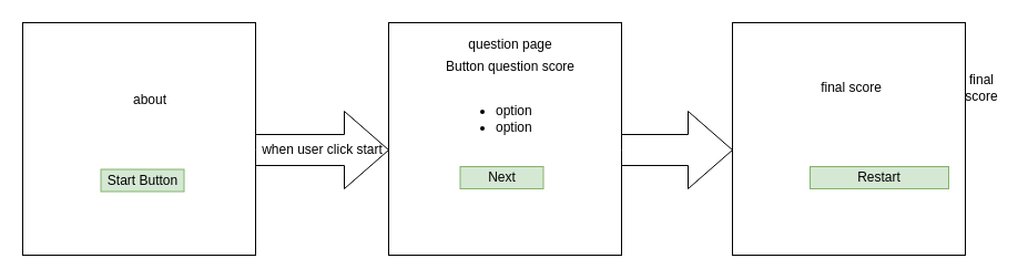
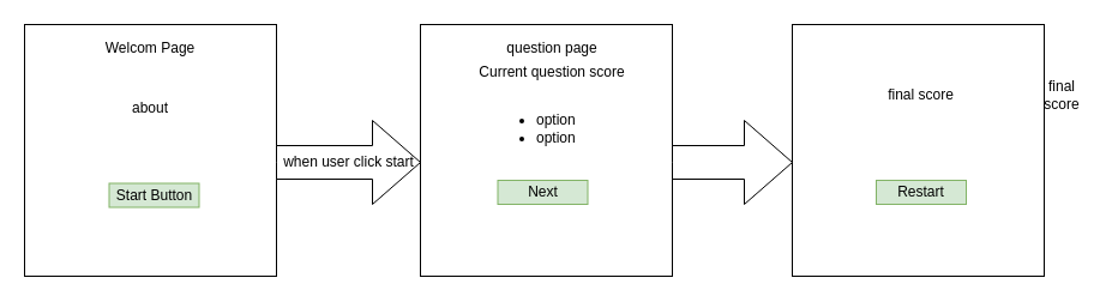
+ <mxCell id="4" value="Welcom Page" style="text;html=1;strokeColor=none;fillColor=none;align=center;verticalAlign=middle;whiteSpace=wrap;rounded=0;" vertex="1" parent="1"><mxGeometry x="85" y="30" width="80" height="20" as="geometry" /></mxCell>
- <mxCell id="12" value="Button question score" style="text;html=1;strokeColor=none;fillColor=none;align=center;verticalAlign=middle;whiteSpace=wrap;rounded=0;" vertex="1" parent="1"><mxGeometry x="370" y="50" width="180" height="20" as="geometry" /></mxCell>
+ <mxCell id="12" value="Current question score" style="text;html=1;strokeColor=none;fillColor=none;align=center;verticalAlign=middle;whiteSpace=wrap;rounded=0;" vertex="1" parent="1"><mxGeometry x="370" y="50" width="180" height="20" as="geometry" /></mxCell>
- <mxCell id="5" value="about" style="text;html=1;strokeColor=none;fillColor=none;align=center;verticalAlign=middle;whiteSpace=wrap;rounded=0;" vertex="1" parent="1"><mxGeometry x="115" y="80" width="40" height="20" as="geometry" /></mxCell>
+ <mxCell id="5" value="about" style="text;html=1;strokeColor=none;fillColor=none;align=center;verticalAlign=middle;whiteSpace=wrap;rounded=0;" vertex="1" parent="1"><mxGeometry x="105" y="80" width="40" height="20" as="geometry" /></mxCell>
- <mxCell id="15" value="Restart" style="text;html=1;strokeColor=#82b366;fillColor=#d5e8d4;align=center;verticalAlign=middle;whiteSpace=wrap;rounded=0;" vertex="1" parent="1"><mxGeometry x="730" y="150" width="125" height="20" as="geometry" /></mxCell>
+ <mxCell id="15" value="Restart" style="text;html=1;strokeColor=#82b366;fillColor=#d5e8d4;align=center;verticalAlign=middle;whiteSpace=wrap;rounded=0;" vertex="1" parent="1"><mxGeometry x="730" y="150" width="75" height="20" as="geometry" /></mxCell>
